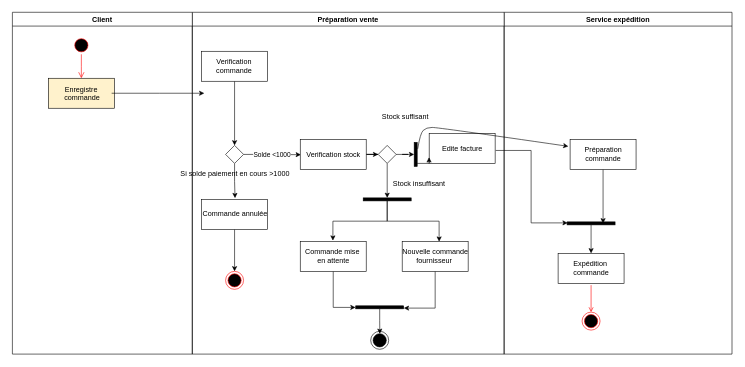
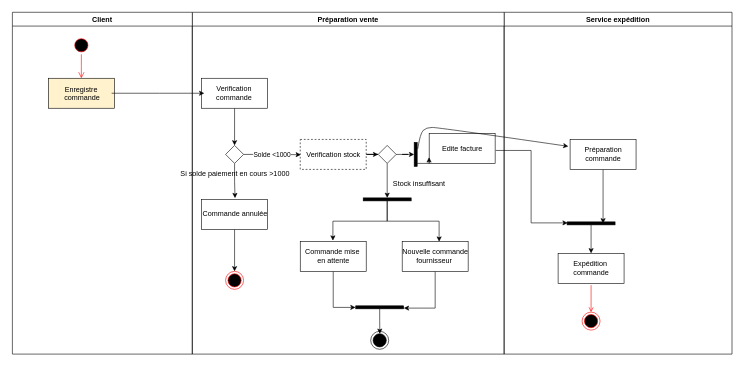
- <mxCell id="12" value="Verification&amp;nbsp;&lt;br&gt;commande&amp;nbsp;" style="html=1;" parent="10" vertex="1"><mxGeometry x="15.5" y="65" width="110" height="50" as="geometry" /></mxCell>
+ <mxCell id="12" value="Verification&amp;nbsp;&lt;br&gt;commande&amp;nbsp;" style="html=1;" parent="10" vertex="1"><mxGeometry x="15.5" y="110" width="110" height="50" as="geometry" /></mxCell>
- <mxCell id="30" value="Stock suffisant" style="text;html=1;align=center;verticalAlign=middle;resizable=0;points=[];autosize=1;strokeColor=none;fillColor=none;" parent="10" vertex="1"><mxGeometry x="305" y="160" width="100" height="30" as="geometry" /></mxCell>
- <mxCell id="21" value="Verification stock" style="html=1;" parent="10" vertex="1"><mxGeometry x="180" y="212" width="110" height="50" as="geometry" /></mxCell>
+ <mxCell id="21" value="Verification stock" style="html=1;dashed=1;" parent="10" vertex="1"><mxGeometry x="180" y="212" width="110" height="50" as="geometry" /></mxCell>
